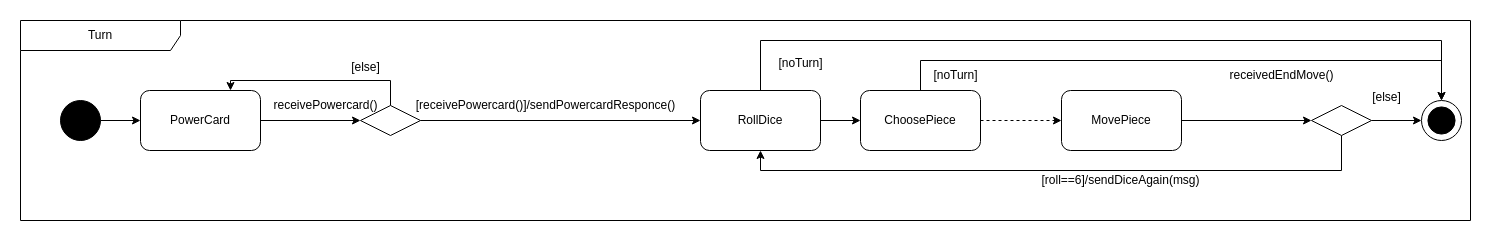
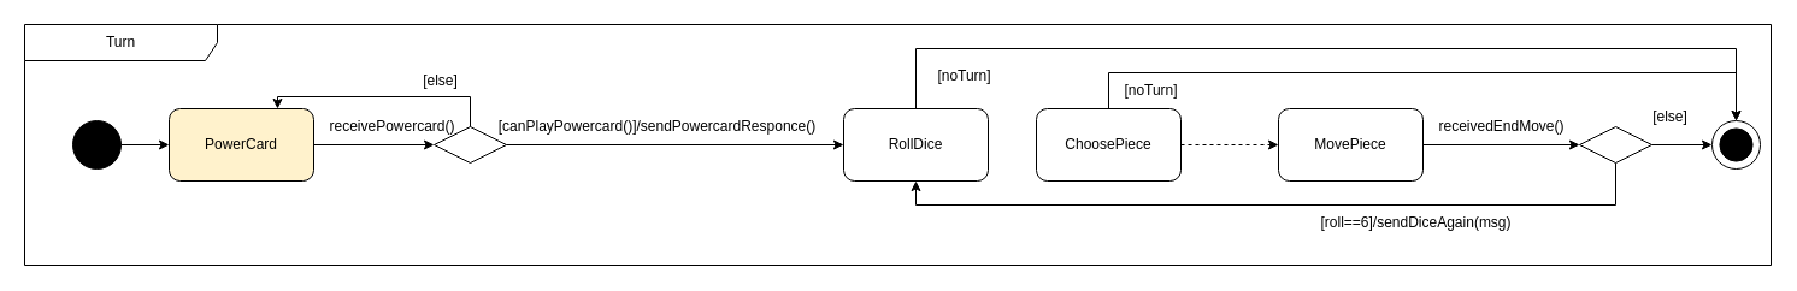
- <mxCell id="15" value="receivedEndMove()" style="text;html=1;align=center;verticalAlign=middle;resizable=0;points=[];autosize=1;strokeColor=none;fillColor=none;" parent="2" vertex="1"><mxGeometry x="1196" y="40" width="130" height="30" as="geometry" /></mxCell>
+ <mxCell id="15" value="receivedEndMove()" style="text;html=1;align=center;verticalAlign=middle;resizable=0;points=[];autosize=1;strokeColor=none;fillColor=none;" parent="2" vertex="1"><mxGeometry x="1161" y="70" width="130" height="30" as="geometry" /></mxCell>
- <mxCell id="22" value="[receivePowercard()]/sendPowercardResponce()" style="text;html=1;align=center;verticalAlign=middle;resizable=0;points=[];autosize=1;strokeColor=none;fillColor=none;" parent="2" vertex="1"><mxGeometry x="380" y="70" width="290" height="30" as="geometry" /></mxCell>
+ <mxCell id="22" value="[canPlayPowercard()]/sendPowercardResponce()" style="text;html=1;align=center;verticalAlign=middle;resizable=0;points=[];autosize=1;strokeColor=none;fillColor=none;" parent="2" vertex="1"><mxGeometry x="380" y="70" width="290" height="30" as="geometry" /></mxCell>
- <mxCell id="4" value="PowerCard" style="rounded=1;whiteSpace=wrap;html=1;" parent="2" vertex="1"><mxGeometry x="120" y="70" width="120" height="60" as="geometry" /></mxCell>
+ <mxCell id="4" value="PowerCard" style="rounded=1;whiteSpace=wrap;html=1;fillColor=#fff2cc;" parent="2" vertex="1"><mxGeometry x="120" y="70" width="120" height="60" as="geometry" /></mxCell>
- <mxCell id="26" style="edgeStyle=orthogonalEdgeStyle;rounded=0;orthogonalLoop=1;jettySize=auto;html=1;exitX=1;exitY=0.5;exitDx=0;exitDy=0;entryX=0;entryY=0.5;entryDx=0;entryDy=0;" edge="1" parent="2" source="28" target="7"><mxGeometry relative="1" as="geometry" /></mxCell>
- <mxCell id="13" value="[roll==6]/sendDiceAgain(msg)" style="text;html=1;align=center;verticalAlign=middle;resizable=0;points=[];autosize=1;strokeColor=none;fillColor=none;" parent="2" vertex="1"><mxGeometry x="1010" y="145" width="180" height="30" as="geometry" /></mxCell>
+ <mxCell id="13" value="[roll==6]/sendDiceAgain(msg)" style="text;html=1;align=center;verticalAlign=middle;resizable=0;points=[];autosize=1;strokeColor=none;fillColor=none;" parent="2" vertex="1"><mxGeometry x="1065" y="150" width="180" height="30" as="geometry" /></mxCell>
